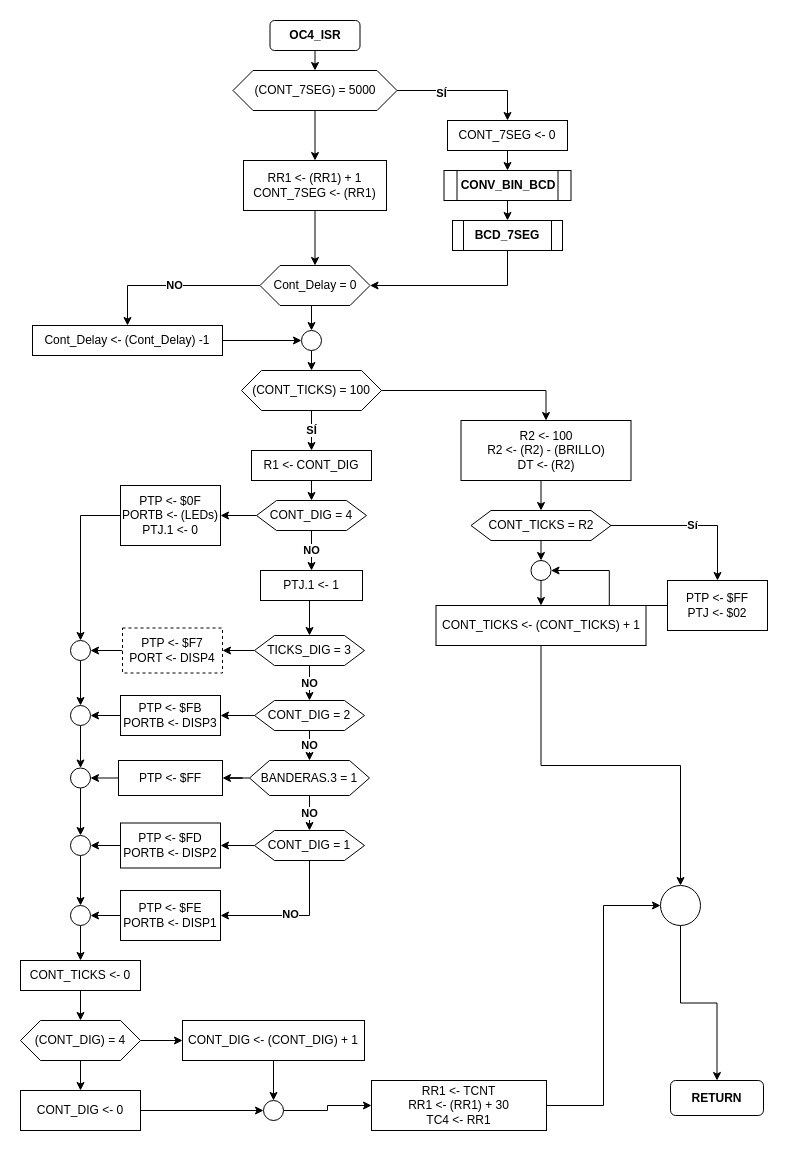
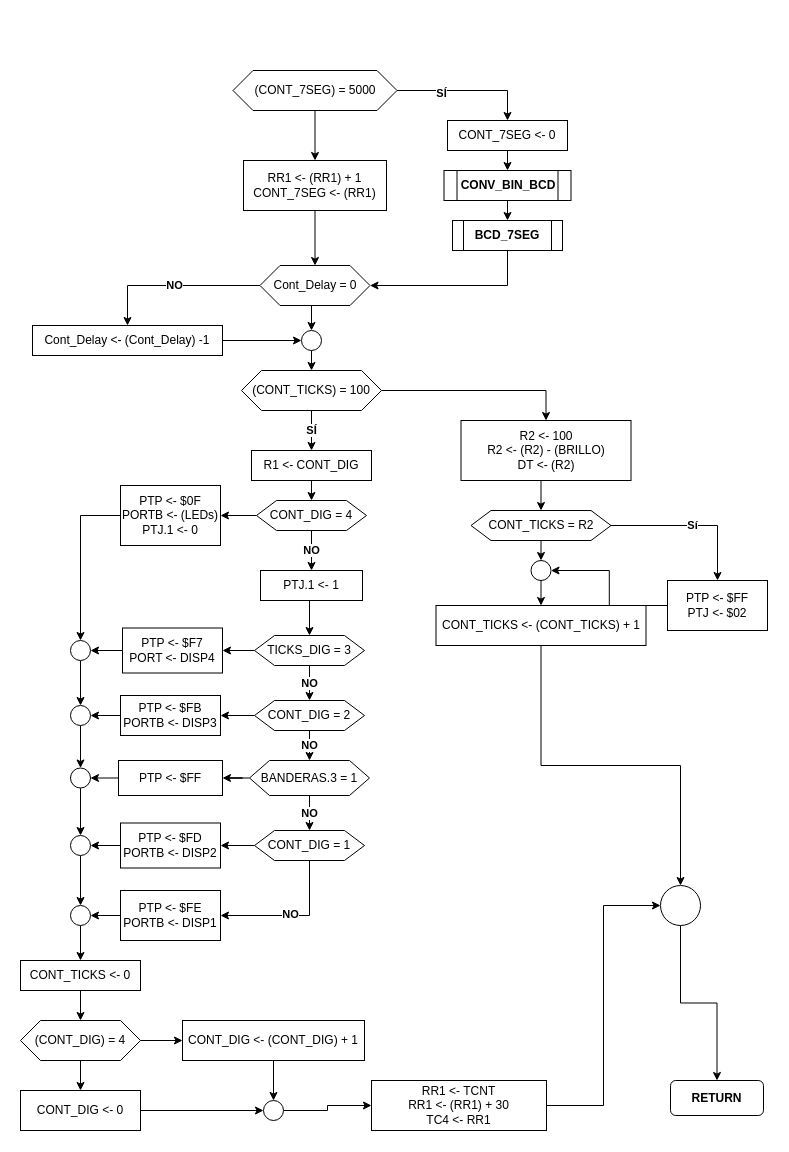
- <mxCell id="3" value="OC4_ISR" style="rounded=1;whiteSpace=wrap;html=1;fontStyle=1" parent="1" vertex="1"><mxGeometry x="269.5" y="20" width="90" height="30" as="geometry" /></mxCell>
- <mxCell id="2" style="edgeStyle=orthogonalEdgeStyle;rounded=0;orthogonalLoop=1;jettySize=auto;html=1;exitX=0.5;exitY=1;exitDx=0;exitDy=0;entryX=0.5;entryY=0;entryDx=0;entryDy=0;" parent="1" source="3" target="79" edge="1"><mxGeometry relative="1" as="geometry" /></mxCell>
- <mxCell id="47" value="PTP &amp;lt;- $F7&lt;br&gt;PORT &amp;lt;- DISP4" style="rounded=0;whiteSpace=wrap;html=1;dashed=1;" parent="1" vertex="1"><mxGeometry x="122" y="627.5" width="100" height="45" as="geometry" /></mxCell>
+ <mxCell id="47" value="PTP &amp;lt;- $F7&lt;br&gt;PORT &amp;lt;- DISP4" style="rounded=0;whiteSpace=wrap;html=1;" parent="1" vertex="1"><mxGeometry x="122" y="627.5" width="100" height="45" as="geometry" /></mxCell>
